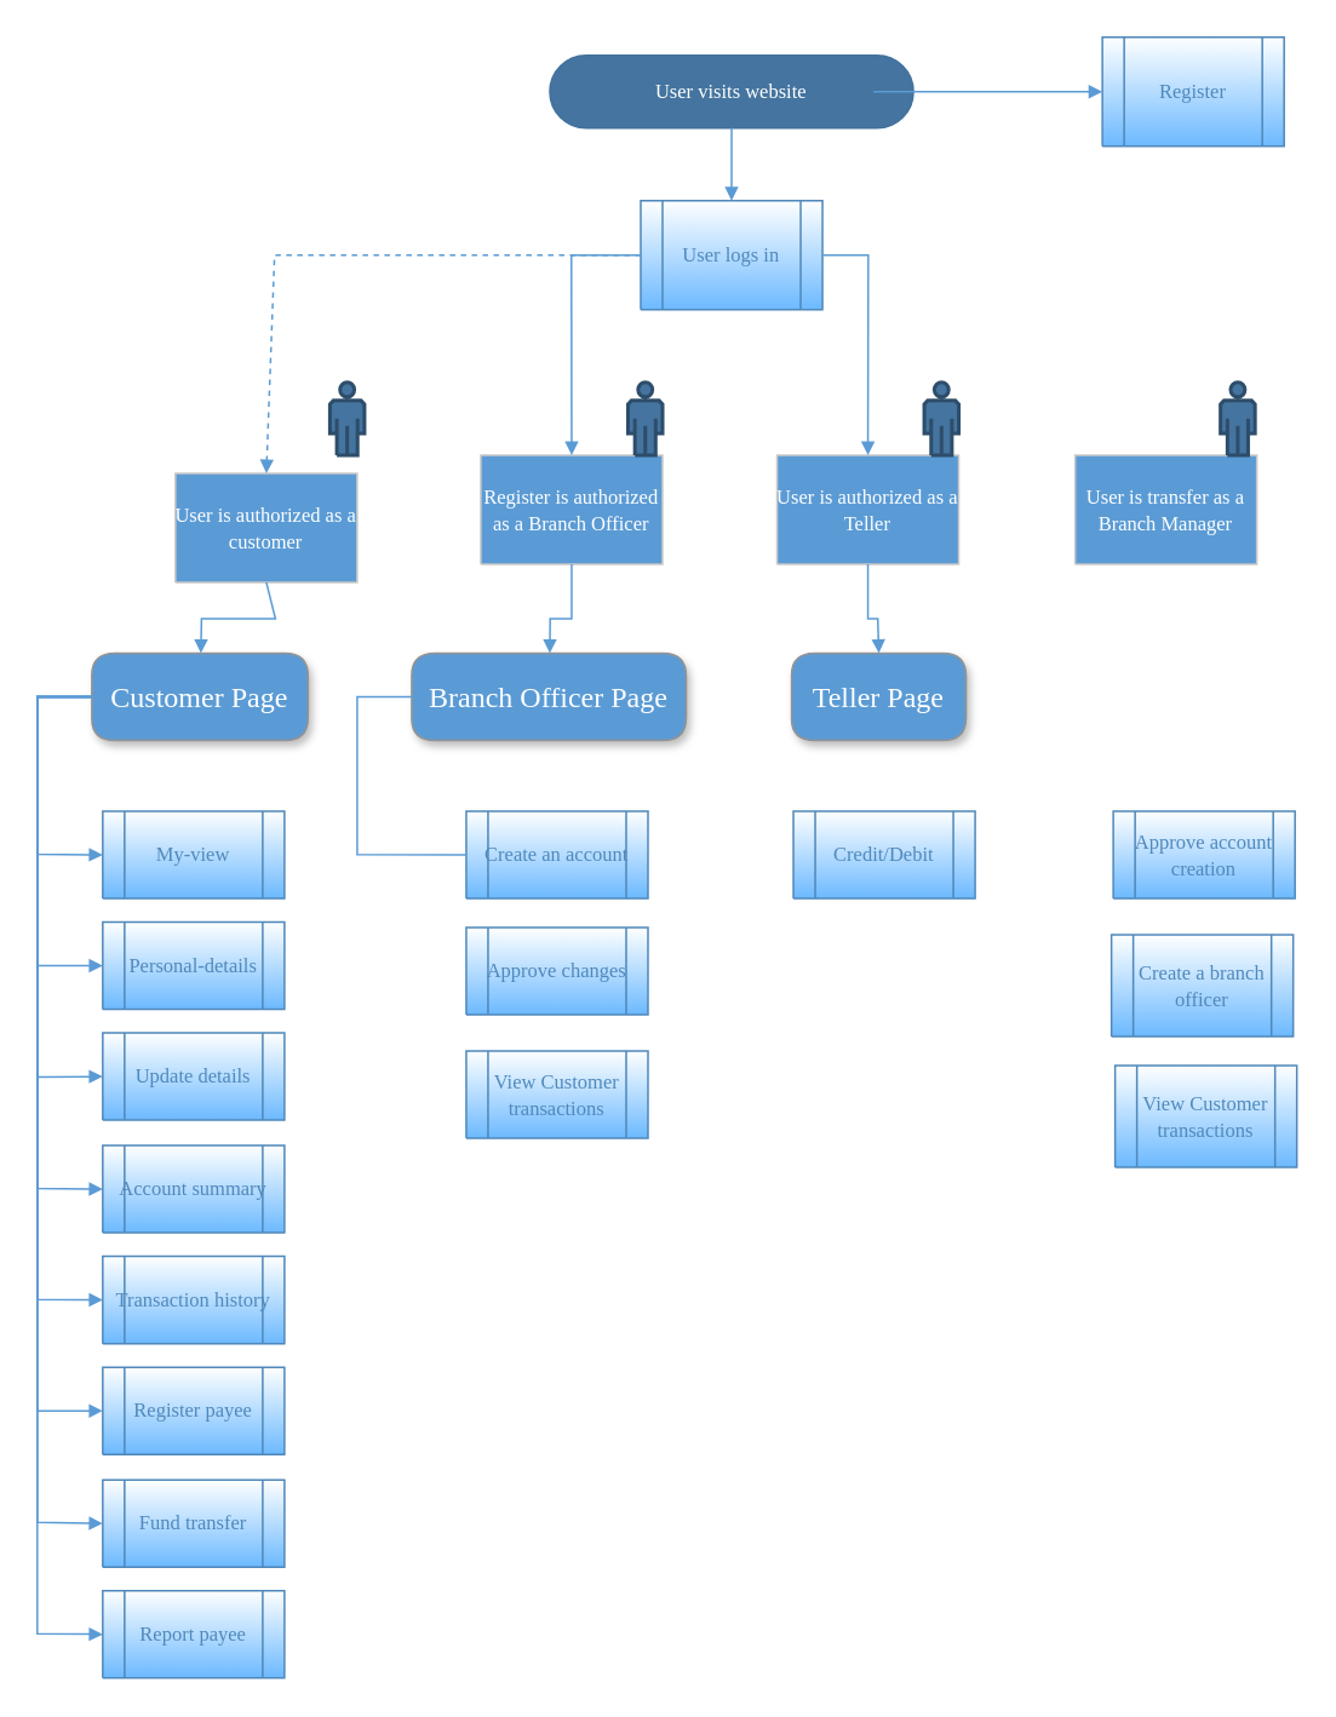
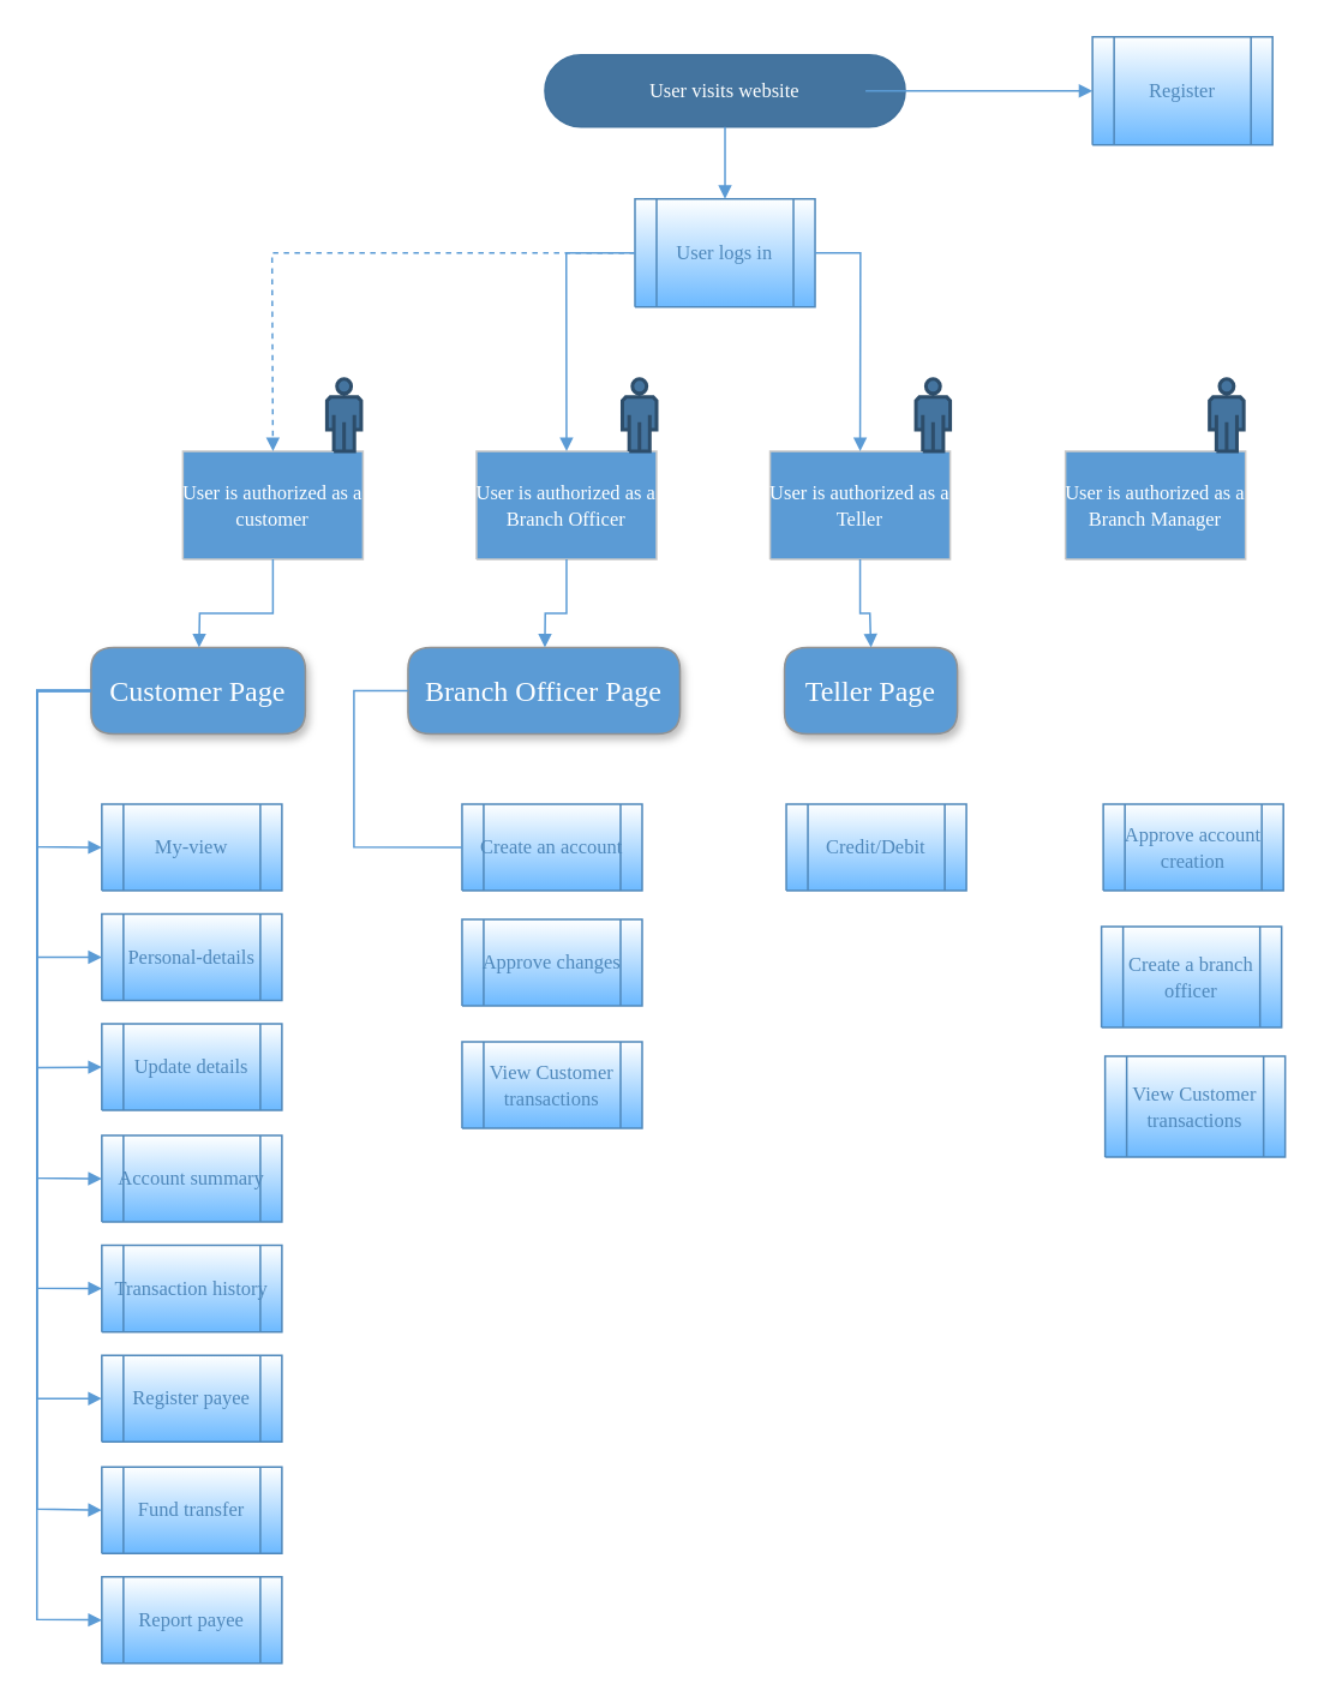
- <mxCell id="5" value="&lt;font style=&quot;font-size:11px;font-family:Calibri;color:#feffff;direction:ltr;letter-spacing:0px;line-height:120%;opacity:1&quot;&gt;Register is authorized as a Branch Officer&lt;br/&gt;&lt;/font&gt;" style="verticalAlign=middle;align=center;vsdxID=12;fillColor=#5b9bd5;gradientColor=none;shape=stencil(nZBLDoAgDERP0z3SIyjew0SURgSD+Lu9kMZoXLhwN9O+tukAlrNpJg1SzDH4QW/URgNYgZTkjA4UkwJUgGXng+6DX1zLfmoymdXo17xh5zmRJ6Q42BWCfc2oJfdAr+Yv+AP9Cb7OJ3H/2JG1HNGz/84klThPVCc=);strokeColor=#c8c8c8;spacingTop=-1;spacingBottom=-1;spacingLeft=-1;spacingRight=-1;labelBackgroundColor=none;rounded=0;html=1;whiteSpace=wrap;" parent="1" vertex="1"><mxGeometry x="264" y="250" width="100" height="60" as="geometry" /></mxCell>
+ <mxCell id="5" value="&lt;font style=&quot;font-size:11px;font-family:Calibri;color:#feffff;direction:ltr;letter-spacing:0px;line-height:120%;opacity:1&quot;&gt;User is authorized as a Branch Officer&lt;br/&gt;&lt;/font&gt;" style="verticalAlign=middle;align=center;vsdxID=12;fillColor=#5b9bd5;gradientColor=none;shape=stencil(nZBLDoAgDERP0z3SIyjew0SURgSD+Lu9kMZoXLhwN9O+tukAlrNpJg1SzDH4QW/URgNYgZTkjA4UkwJUgGXng+6DX1zLfmoymdXo17xh5zmRJ6Q42BWCfc2oJfdAr+Yv+AP9Cb7OJ3H/2JG1HNGz/84klThPVCc=);strokeColor=#c8c8c8;spacingTop=-1;spacingBottom=-1;spacingLeft=-1;spacingRight=-1;labelBackgroundColor=none;rounded=0;html=1;whiteSpace=wrap;" parent="1" vertex="1"><mxGeometry x="264" y="250" width="100" height="60" as="geometry" /></mxCell>
- <mxCell id="6" value="&lt;font style=&quot;font-size:11px;font-family:Calibri;color:#feffff;direction:ltr;letter-spacing:0px;line-height:120%;opacity:1&quot;&gt;User is transfer as a Branch Manager&lt;br/&gt;&lt;/font&gt;" style="verticalAlign=middle;align=center;vsdxID=16;fillColor=#5b9bd5;gradientColor=none;shape=stencil(nZBLDoAgDERP0z3SIyjew0SURgSD+Lu9kMZoXLhwN9O+tukAlrNpJg1SzDH4QW/URgNYgZTkjA4UkwJUgGXng+6DX1zLfmoymdXo17xh5zmRJ6Q42BWCfc2oJfdAr+Yv+AP9Cb7OJ3H/2JG1HNGz/84klThPVCc=);strokeColor=#c8c8c8;spacingTop=-1;spacingBottom=-1;spacingLeft=-1;spacingRight=-1;labelBackgroundColor=none;rounded=0;html=1;whiteSpace=wrap;" parent="1" vertex="1"><mxGeometry x="591" y="250" width="100" height="60" as="geometry" /></mxCell>
+ <mxCell id="6" value="&lt;font style=&quot;font-size:11px;font-family:Calibri;color:#feffff;direction:ltr;letter-spacing:0px;line-height:120%;opacity:1&quot;&gt;User is authorized as a Branch Manager&lt;br/&gt;&lt;/font&gt;" style="verticalAlign=middle;align=center;vsdxID=16;fillColor=#5b9bd5;gradientColor=none;shape=stencil(nZBLDoAgDERP0z3SIyjew0SURgSD+Lu9kMZoXLhwN9O+tukAlrNpJg1SzDH4QW/URgNYgZTkjA4UkwJUgGXng+6DX1zLfmoymdXo17xh5zmRJ6Q42BWCfc2oJfdAr+Yv+AP9Cb7OJ3H/2JG1HNGz/84klThPVCc=);strokeColor=#c8c8c8;spacingTop=-1;spacingBottom=-1;spacingLeft=-1;spacingRight=-1;labelBackgroundColor=none;rounded=0;html=1;whiteSpace=wrap;" parent="1" vertex="1"><mxGeometry x="591" y="250" width="100" height="60" as="geometry" /></mxCell>
- <mxCell id="4" value="&lt;font style=&quot;font-size:11px;font-family:Calibri;color:#feffff;direction:ltr;letter-spacing:0px;line-height:120%;opacity:1&quot;&gt;User is authorized as a customer&lt;br/&gt;&lt;/font&gt;" style="verticalAlign=middle;align=center;vsdxID=4;fillColor=#5b9bd5;gradientColor=none;shape=stencil(nZBLDoAgDERP0z3SIyjew0SURgSD+Lu9kMZoXLhwN9O+tukAlrNpJg1SzDH4QW/URgNYgZTkjA4UkwJUgGXng+6DX1zLfmoymdXo17xh5zmRJ6Q42BWCfc2oJfdAr+Yv+AP9Cb7OJ3H/2JG1HNGz/84klThPVCc=);strokeColor=#c8c8c8;spacingTop=-1;spacingBottom=-1;spacingLeft=-1;spacingRight=-1;labelBackgroundColor=none;rounded=0;html=1;whiteSpace=wrap;" parent="1" vertex="1"><mxGeometry x="96" y="260" width="100" height="60" as="geometry" /></mxCell>
+ <mxCell id="4" value="&lt;font style=&quot;font-size:11px;font-family:Calibri;color:#feffff;direction:ltr;letter-spacing:0px;line-height:120%;opacity:1&quot;&gt;User is authorized as a customer&lt;br/&gt;&lt;/font&gt;" style="verticalAlign=middle;align=center;vsdxID=4;fillColor=#5b9bd5;gradientColor=none;shape=stencil(nZBLDoAgDERP0z3SIyjew0SURgSD+Lu9kMZoXLhwN9O+tukAlrNpJg1SzDH4QW/URgNYgZTkjA4UkwJUgGXng+6DX1zLfmoymdXo17xh5zmRJ6Q42BWCfc2oJfdAr+Yv+AP9Cb7OJ3H/2JG1HNGz/84klThPVCc=);strokeColor=#c8c8c8;spacingTop=-1;spacingBottom=-1;spacingLeft=-1;spacingRight=-1;labelBackgroundColor=none;rounded=0;html=1;whiteSpace=wrap;" parent="1" vertex="1"><mxGeometry x="101" y="250" width="100" height="60" as="geometry" /></mxCell>
